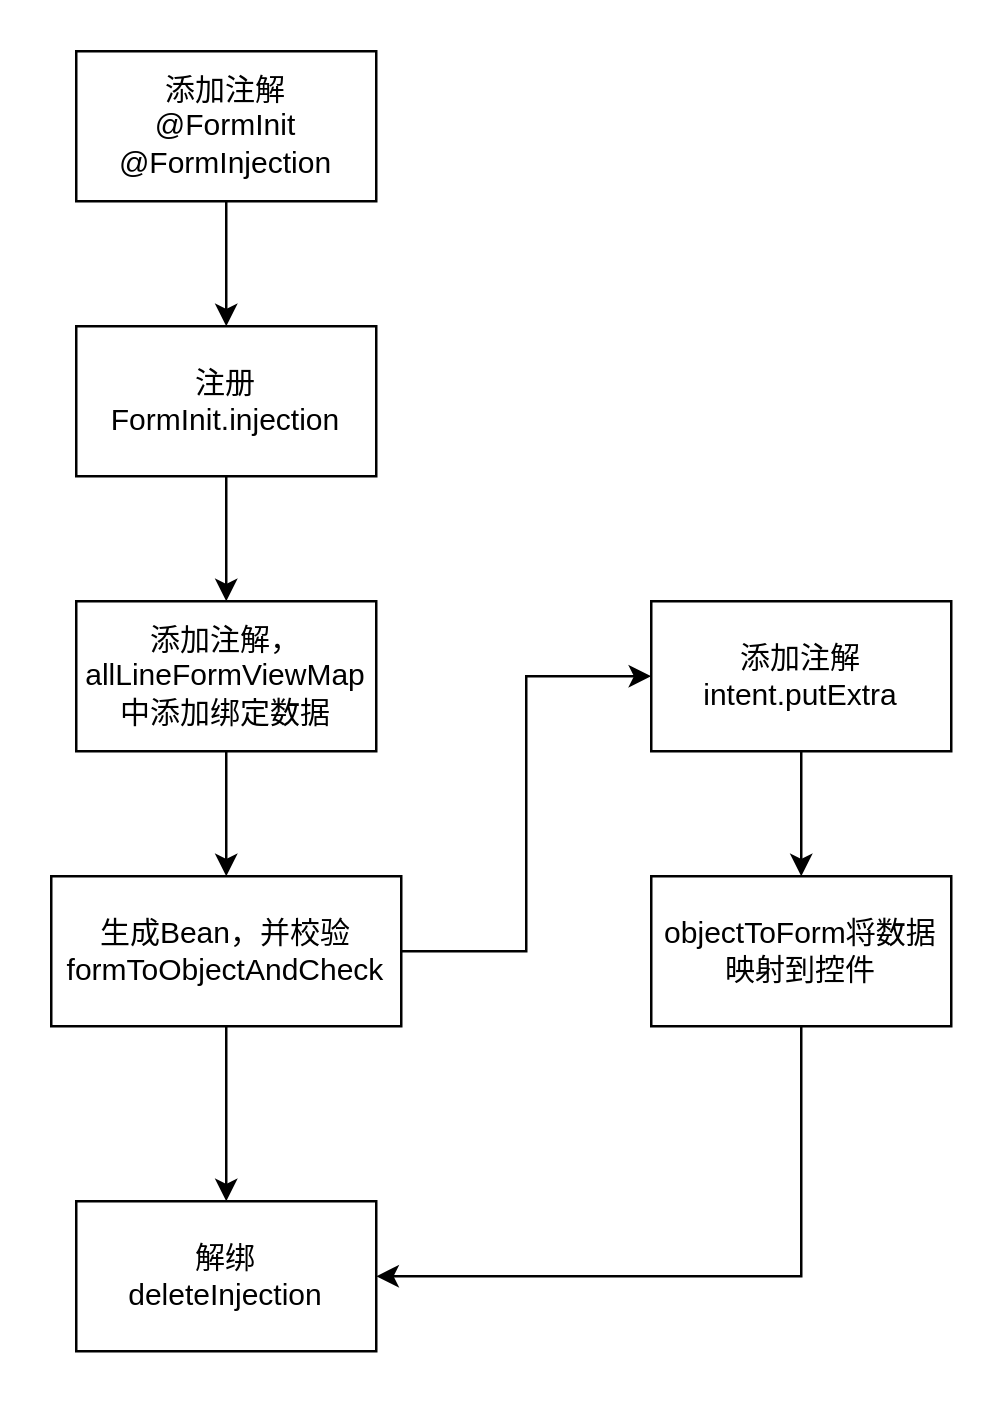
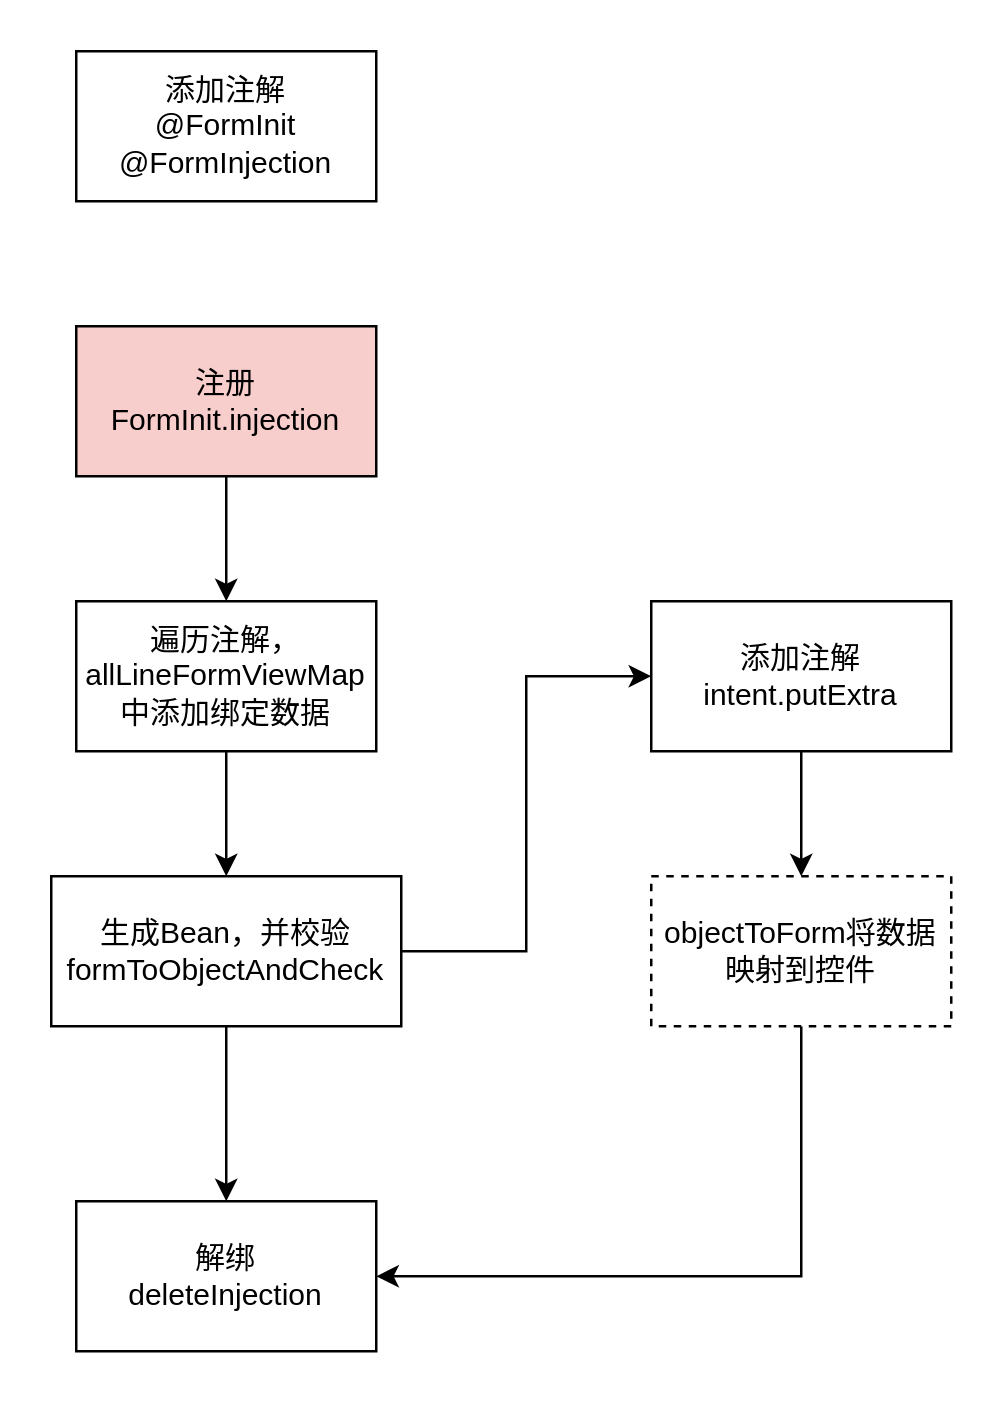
- <mxCell id="2" value="" style="edgeStyle=orthogonalEdgeStyle;rounded=0;orthogonalLoop=1;jettySize=auto;html=1;" edge="1" parent="1" source="3" target="5"><mxGeometry relative="1" as="geometry" /></mxCell>
- <mxCell id="5" value="注册&lt;br&gt;FormInit.injection" style="rounded=0;whiteSpace=wrap;html=1;" vertex="1" parent="1"><mxGeometry x="30" y="130" width="120" height="60" as="geometry" /></mxCell>
+ <mxCell id="5" value="注册&lt;br&gt;FormInit.injection" style="rounded=0;whiteSpace=wrap;html=1;fillColor=#f8cecc;" vertex="1" parent="1"><mxGeometry x="30" y="130" width="120" height="60" as="geometry" /></mxCell>
- <mxCell id="7" value="添加注解，allLineFormViewMap中添加绑定数据" style="rounded=0;whiteSpace=wrap;html=1;" vertex="1" parent="1"><mxGeometry x="30" y="240" width="120" height="60" as="geometry" /></mxCell>
+ <mxCell id="7" value="遍历注解，allLineFormViewMap中添加绑定数据" style="rounded=0;whiteSpace=wrap;html=1;" vertex="1" parent="1"><mxGeometry x="30" y="240" width="120" height="60" as="geometry" /></mxCell>
- <mxCell id="15" value="objectToForm将数据映射到控件" style="rounded=0;whiteSpace=wrap;html=1;" vertex="1" parent="1"><mxGeometry x="260" y="350" width="120" height="60" as="geometry" /></mxCell>
+ <mxCell id="15" value="objectToForm将数据映射到控件" style="rounded=0;whiteSpace=wrap;html=1;dashed=1;" vertex="1" parent="1"><mxGeometry x="260" y="350" width="120" height="60" as="geometry" /></mxCell>
